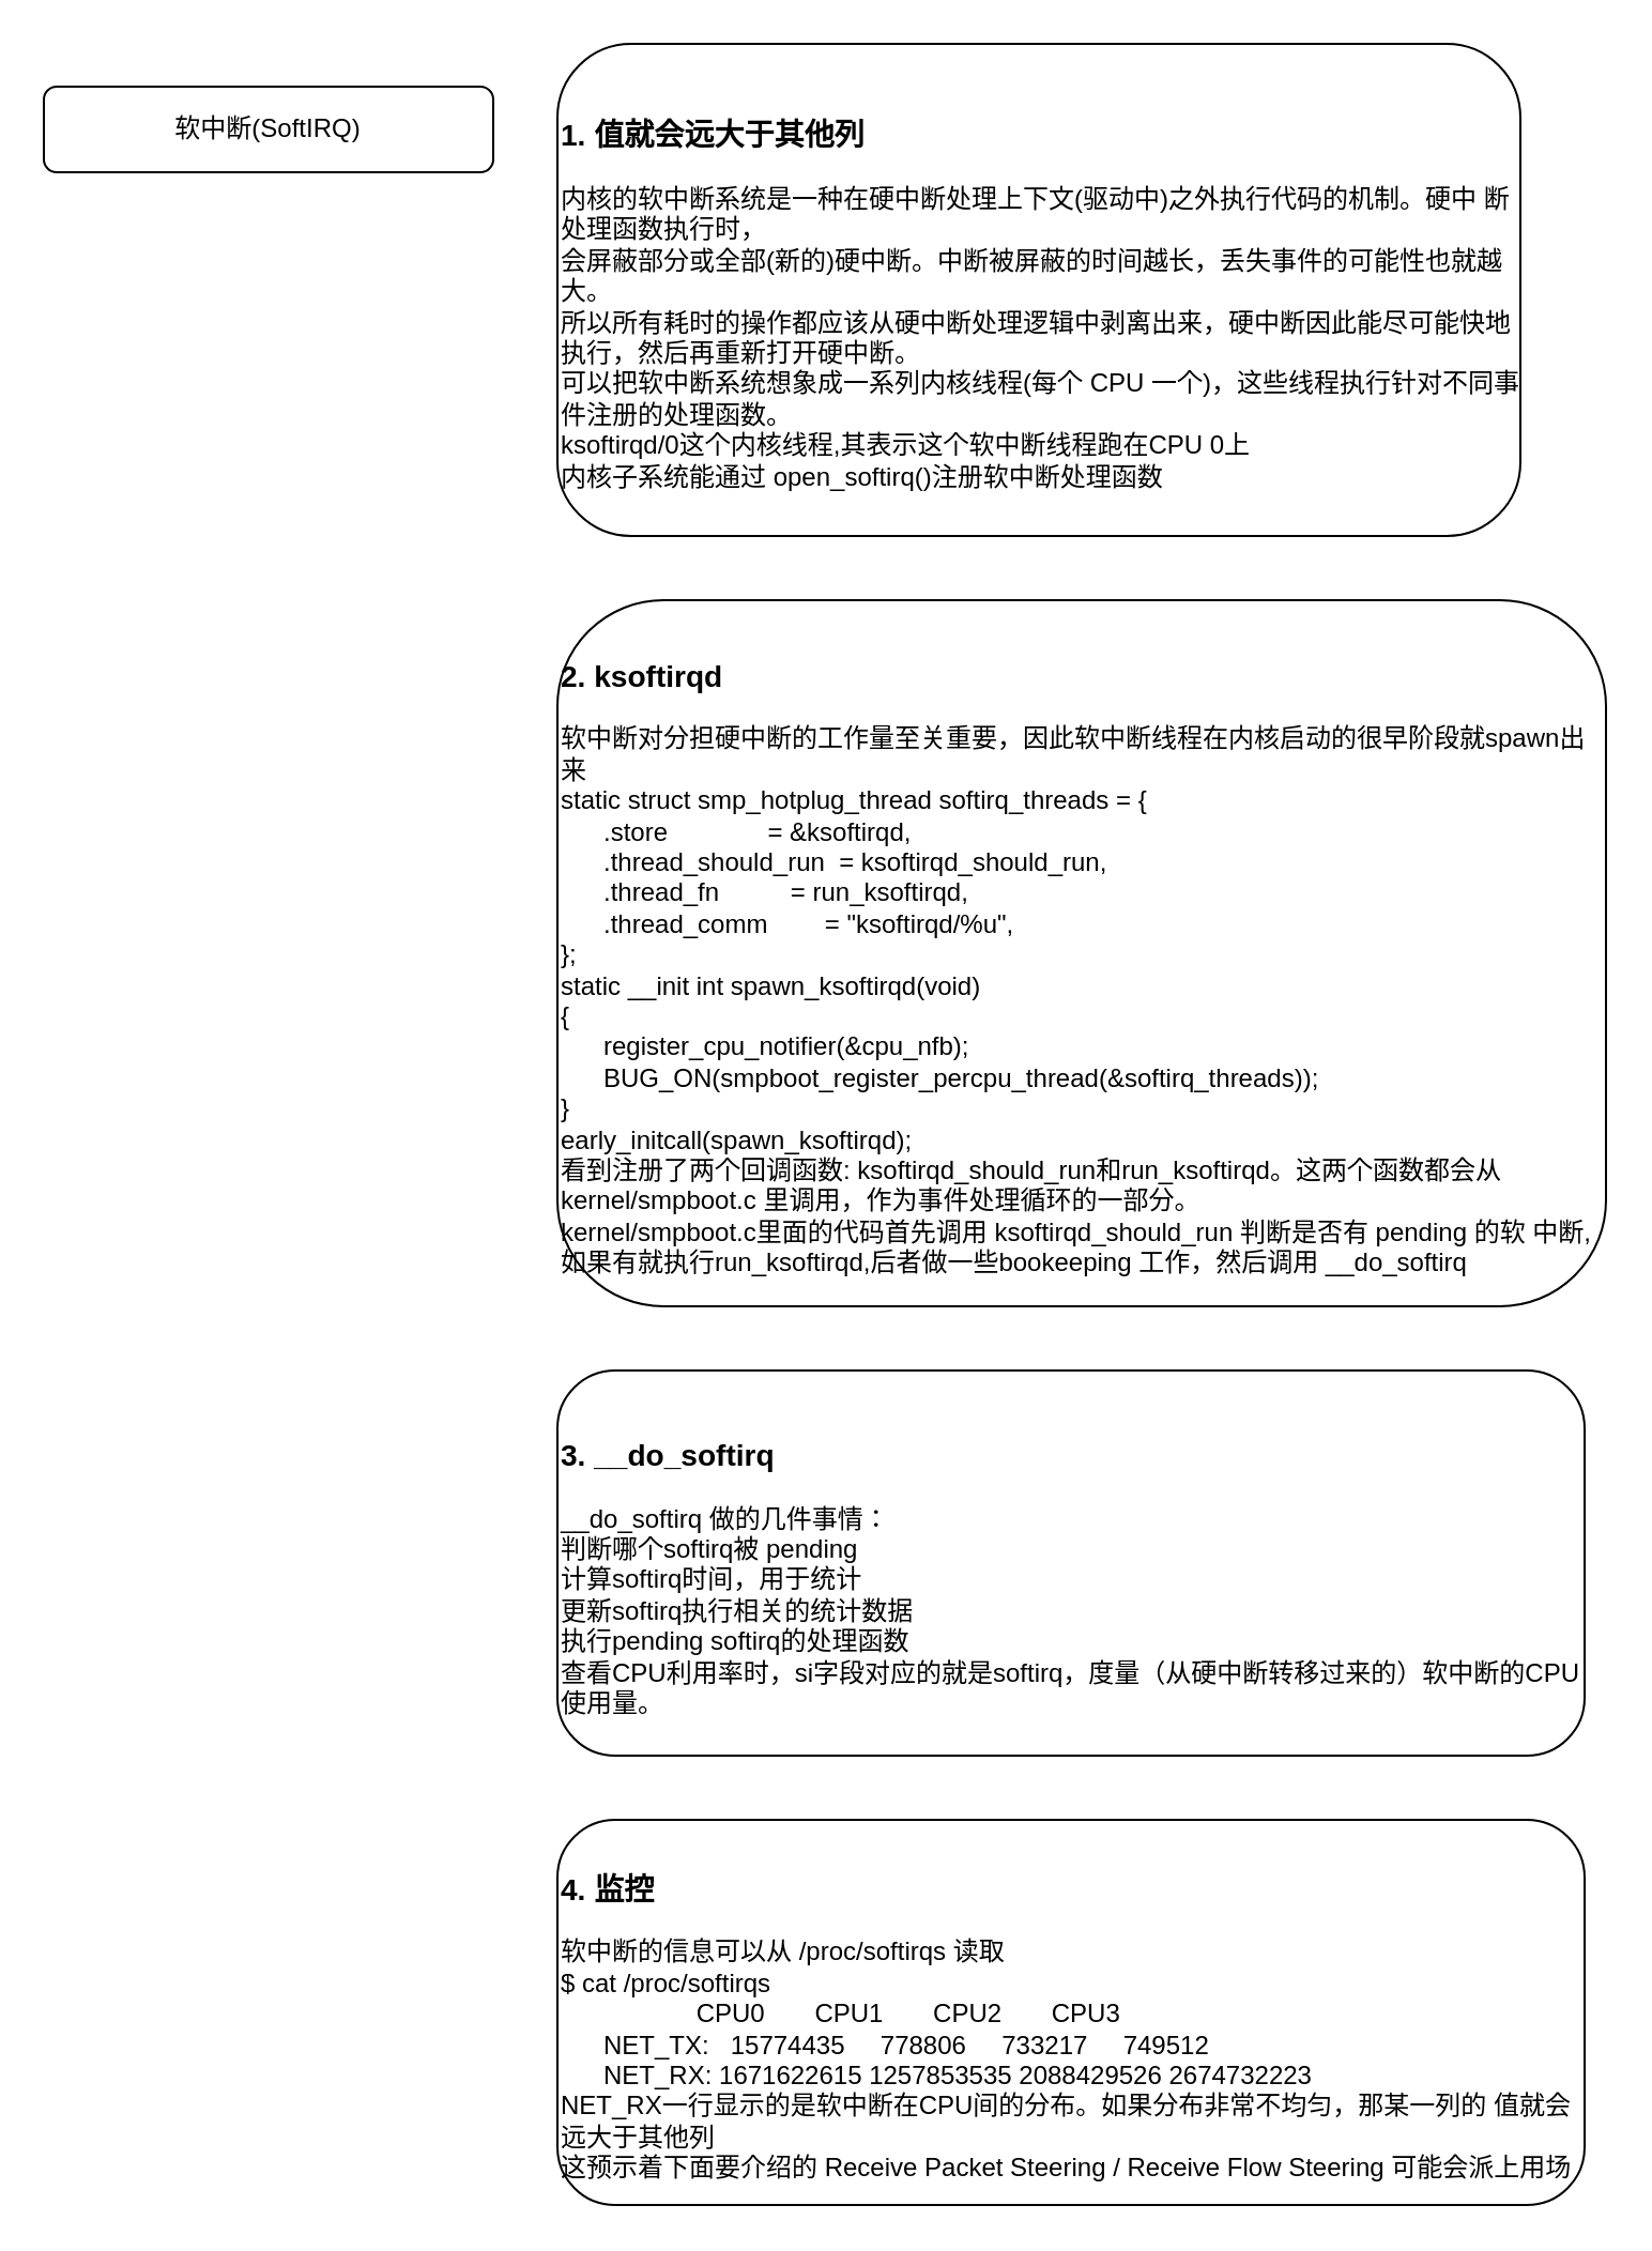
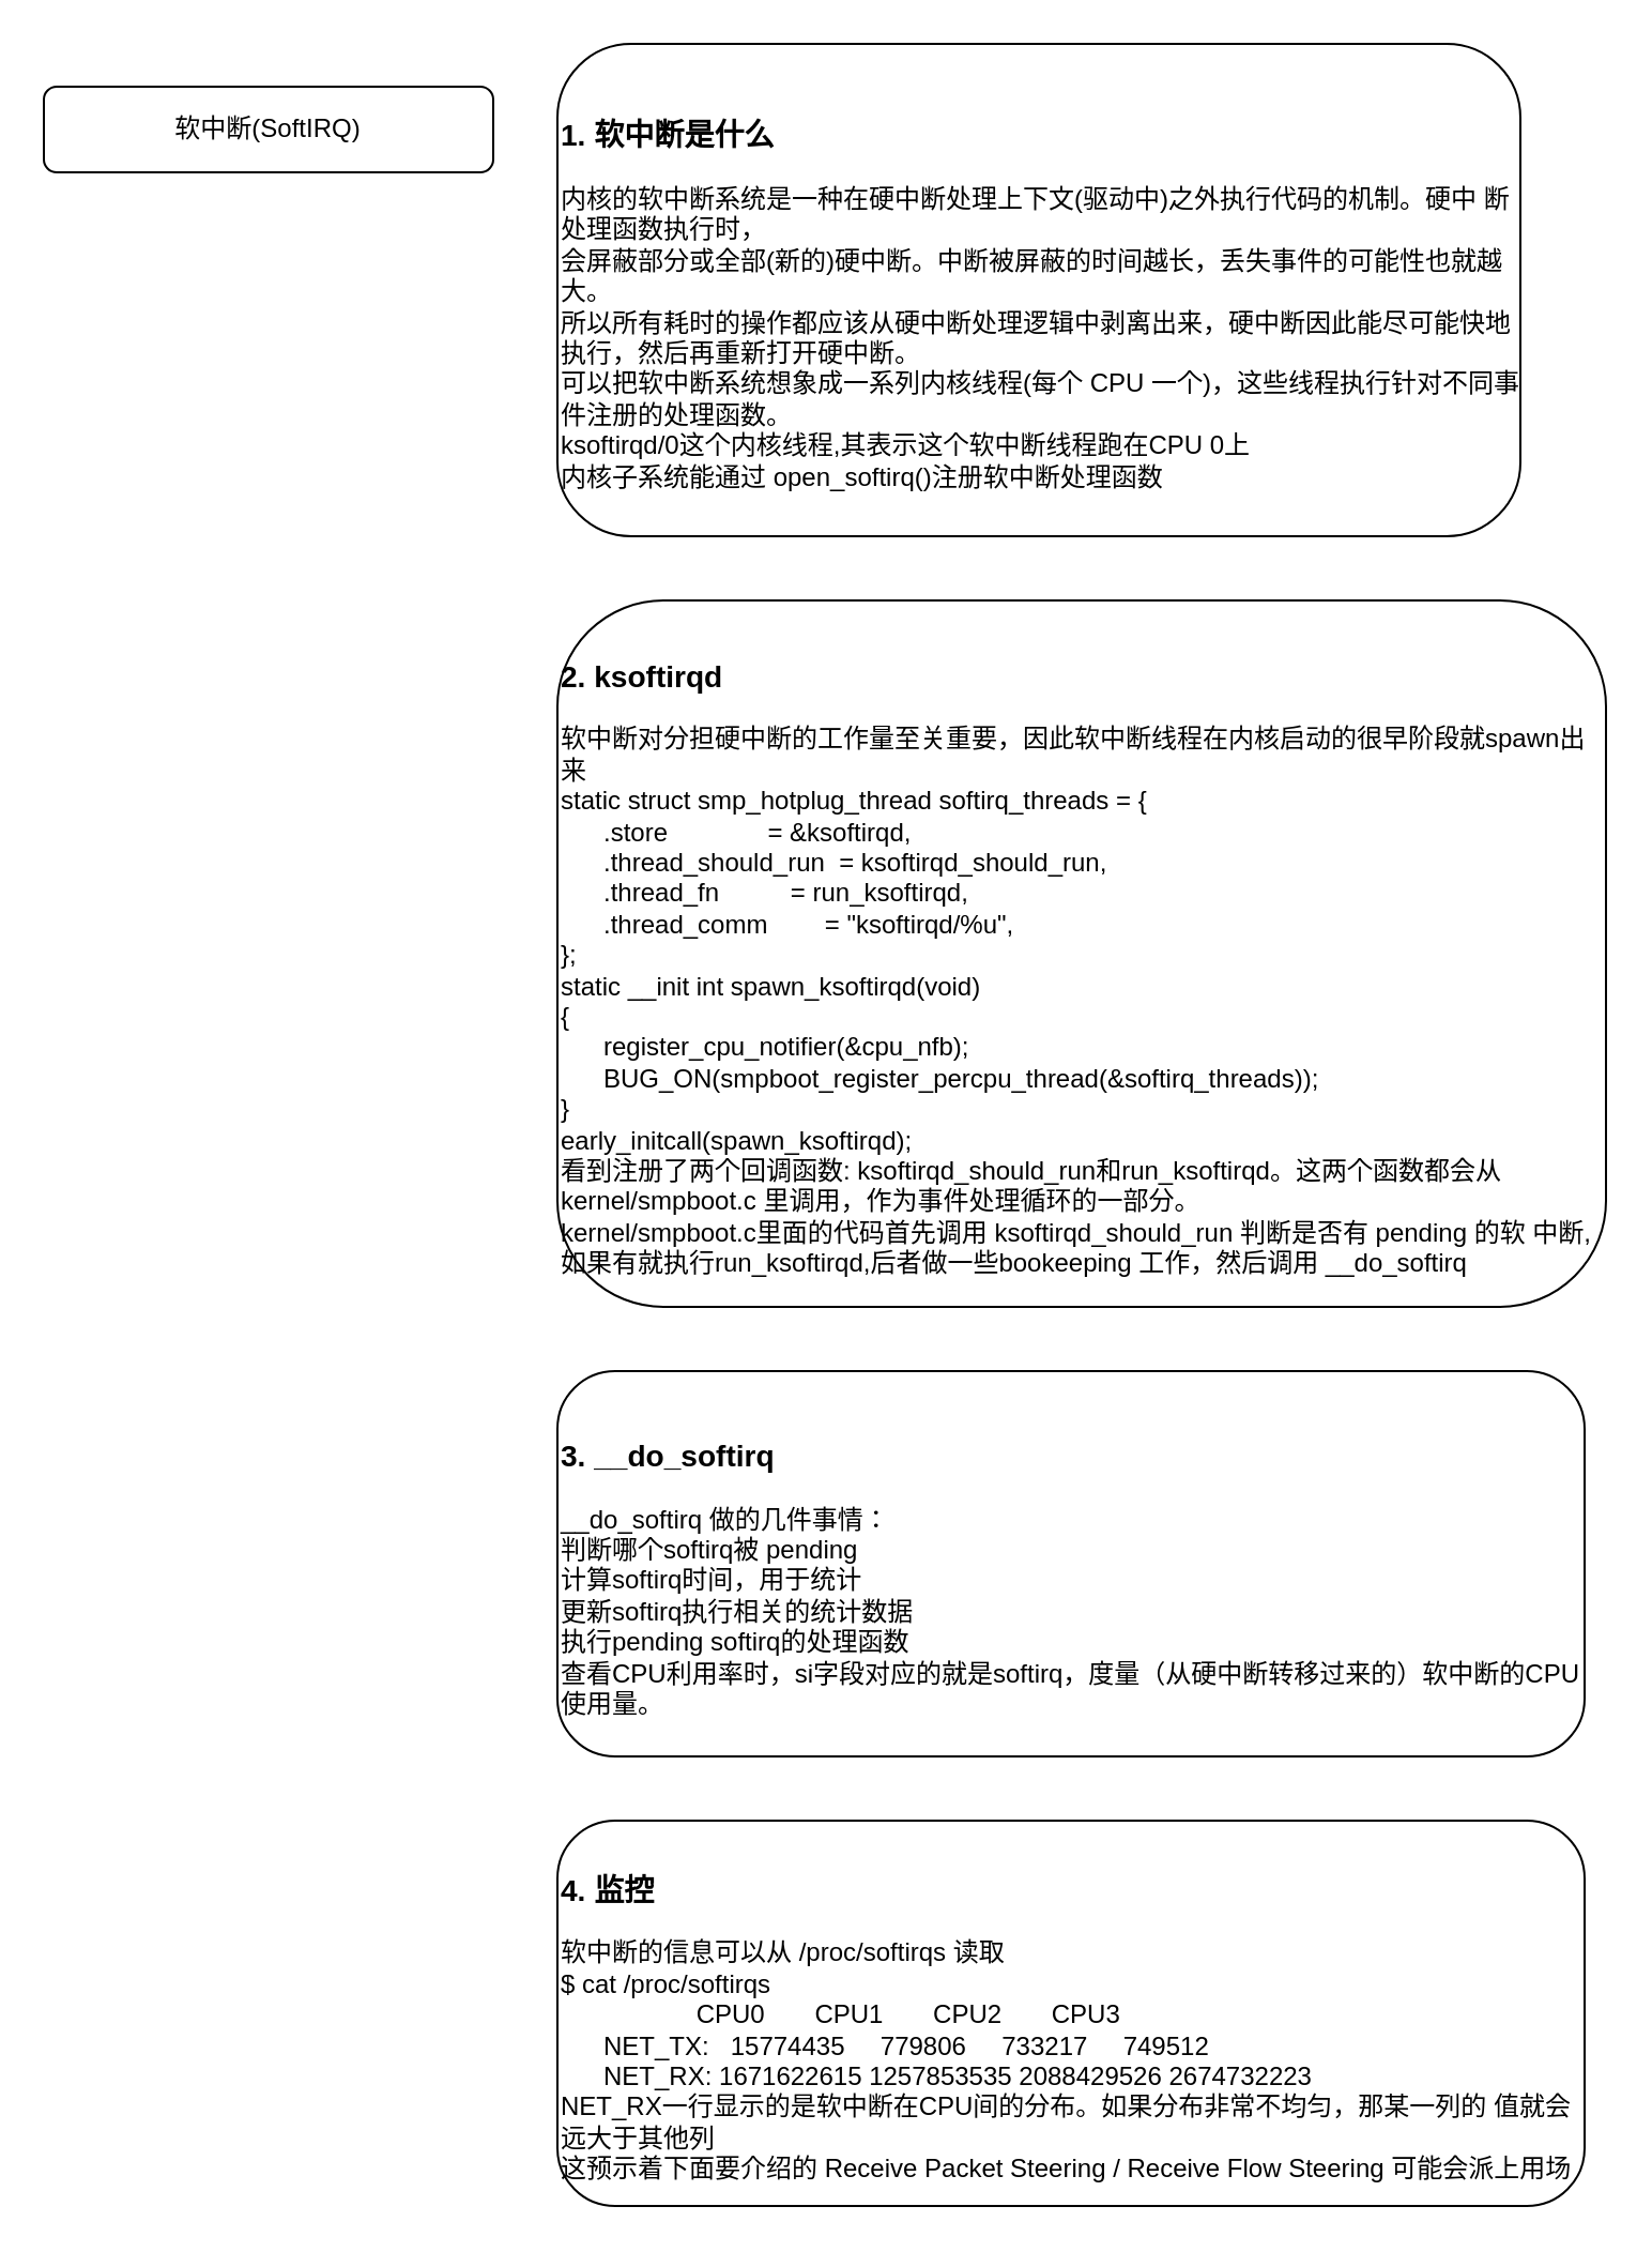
- <mxCell id="3" value="&lt;h3&gt;1. 值就会远大于其他列&lt;/h3&gt;&lt;div&gt;内核的软中断系统是一种在硬中断处理上下文(驱动中)之外执行代码的机制。硬中 断处理函数执行时，&lt;/div&gt;&lt;div&gt;会屏蔽部分或全部(新的)硬中断。中断被屏蔽的时间越长，丢失事件的可能性也就越大。&lt;/div&gt;&lt;div&gt;所以所有耗时的操作都应该从硬中断处理逻辑中剥离出来，硬中断因此能尽可能快地执行，然后再重新打开硬中断。&lt;/div&gt;&lt;div&gt;可以把软中断系统想象成一系列内核线程(每个 CPU 一个)，这些线程执行针对不同事件注册的处理函数。&lt;/div&gt;&lt;div&gt;ksoftirqd/0这个内核线程,其表示这个软中断线程跑在CPU 0上&lt;/div&gt;&lt;div&gt;内核子系统能通过 open_softirq()注册软中断处理函数&lt;/div&gt;" style="rounded=1;whiteSpace=wrap;html=1;align=left;" vertex="1" parent="1"><mxGeometry x="260" y="20" width="450" height="230" as="geometry" /></mxCell>
+ <mxCell id="3" value="&lt;h3&gt;1. 软中断是什么&lt;/h3&gt;&lt;div&gt;内核的软中断系统是一种在硬中断处理上下文(驱动中)之外执行代码的机制。硬中 断处理函数执行时，&lt;/div&gt;&lt;div&gt;会屏蔽部分或全部(新的)硬中断。中断被屏蔽的时间越长，丢失事件的可能性也就越大。&lt;/div&gt;&lt;div&gt;所以所有耗时的操作都应该从硬中断处理逻辑中剥离出来，硬中断因此能尽可能快地执行，然后再重新打开硬中断。&lt;/div&gt;&lt;div&gt;可以把软中断系统想象成一系列内核线程(每个 CPU 一个)，这些线程执行针对不同事件注册的处理函数。&lt;/div&gt;&lt;div&gt;ksoftirqd/0这个内核线程,其表示这个软中断线程跑在CPU 0上&lt;/div&gt;&lt;div&gt;内核子系统能通过 open_softirq()注册软中断处理函数&lt;/div&gt;" style="rounded=1;whiteSpace=wrap;html=1;align=left;" vertex="1" parent="1"><mxGeometry x="260" y="20" width="450" height="230" as="geometry" /></mxCell>
- <mxCell id="6" value="&lt;h3&gt;4. 监控&lt;/h3&gt;&lt;div&gt;软中断的信息可以从 /proc/softirqs 读取&lt;/div&gt;&lt;div&gt;$ cat /proc/softirqs&lt;/div&gt;&lt;div&gt;&amp;nbsp; &amp;nbsp; &amp;nbsp; &amp;nbsp; &amp;nbsp; &amp;nbsp; &amp;nbsp; &amp;nbsp; &amp;nbsp; &amp;nbsp;CPU0&amp;nbsp; &amp;nbsp; &amp;nbsp; &amp;nbsp;CPU1&amp;nbsp; &amp;nbsp; &amp;nbsp; &amp;nbsp;CPU2&amp;nbsp; &amp;nbsp; &amp;nbsp; &amp;nbsp;CPU3&lt;/div&gt;&lt;div&gt;&amp;nbsp; &amp;nbsp; &amp;nbsp; NET_TX:&amp;nbsp; &amp;nbsp;15774435&amp;nbsp; &amp;nbsp; &amp;nbsp;778806&amp;nbsp; &amp;nbsp; &amp;nbsp;733217&amp;nbsp; &amp;nbsp; &amp;nbsp;749512&lt;/div&gt;&lt;div&gt;&amp;nbsp; &amp;nbsp; &amp;nbsp; NET_RX: 1671622615 1257853535 2088429526 2674732223&lt;/div&gt;&lt;div&gt;NET_RX一行显示的是软中断在CPU间的分布。如果分布非常不均匀，那某一列的 值就会远大于其他列&lt;/div&gt;&lt;div&gt;这预示着下面要介绍的 Receive Packet Steering / Receive Flow Steering 可能会派上用场&lt;/div&gt;" style="rounded=1;whiteSpace=wrap;html=1;align=left;" vertex="1" parent="1"><mxGeometry x="260" y="850" width="480" height="180" as="geometry" /></mxCell>
+ <mxCell id="6" value="&lt;h3&gt;4. 监控&lt;/h3&gt;&lt;div&gt;软中断的信息可以从 /proc/softirqs 读取&lt;/div&gt;&lt;div&gt;$ cat /proc/softirqs&lt;/div&gt;&lt;div&gt;&amp;nbsp; &amp;nbsp; &amp;nbsp; &amp;nbsp; &amp;nbsp; &amp;nbsp; &amp;nbsp; &amp;nbsp; &amp;nbsp; &amp;nbsp;CPU0&amp;nbsp; &amp;nbsp; &amp;nbsp; &amp;nbsp;CPU1&amp;nbsp; &amp;nbsp; &amp;nbsp; &amp;nbsp;CPU2&amp;nbsp; &amp;nbsp; &amp;nbsp; &amp;nbsp;CPU3&lt;/div&gt;&lt;div&gt;&amp;nbsp; &amp;nbsp; &amp;nbsp; NET_TX:&amp;nbsp; &amp;nbsp;15774435&amp;nbsp; &amp;nbsp; &amp;nbsp;779806&amp;nbsp; &amp;nbsp; &amp;nbsp;733217&amp;nbsp; &amp;nbsp; &amp;nbsp;749512&lt;/div&gt;&lt;div&gt;&amp;nbsp; &amp;nbsp; &amp;nbsp; NET_RX: 1671622615 1257853535 2088429526 2674732223&lt;/div&gt;&lt;div&gt;NET_RX一行显示的是软中断在CPU间的分布。如果分布非常不均匀，那某一列的 值就会远大于其他列&lt;/div&gt;&lt;div&gt;这预示着下面要介绍的 Receive Packet Steering / Receive Flow Steering 可能会派上用场&lt;/div&gt;" style="rounded=1;whiteSpace=wrap;html=1;align=left;" vertex="1" parent="1"><mxGeometry x="260" y="850" width="480" height="180" as="geometry" /></mxCell>
